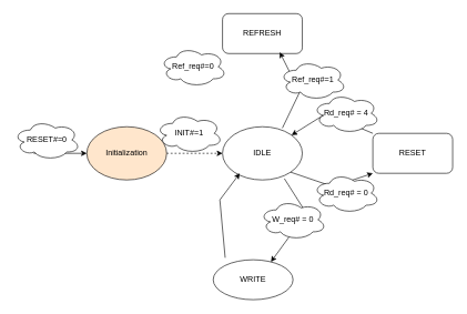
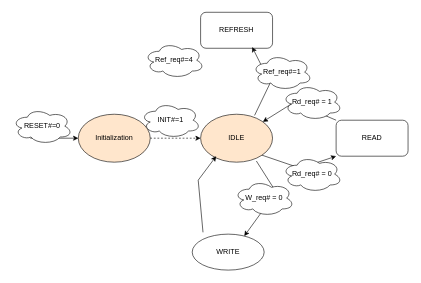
- <mxCell id="19" value="Ref_req#=0" style="ellipse;shape=cloud;whiteSpace=wrap;html=1;" vertex="1" parent="1"><mxGeometry x="240" y="70" width="100" height="60" as="geometry" /></mxCell>
+ <mxCell id="19" value="Ref_req#=4" style="ellipse;shape=cloud;whiteSpace=wrap;html=1;" vertex="1" parent="1"><mxGeometry x="240" y="70" width="100" height="60" as="geometry" /></mxCell>
- <mxCell id="8" value="Rd_req# = 4" style="ellipse;shape=cloud;whiteSpace=wrap;html=1;" vertex="1" parent="1"><mxGeometry x="470" y="140" width="100" height="60" as="geometry" /></mxCell>
+ <mxCell id="8" value="Rd_req# = 1" style="ellipse;shape=cloud;whiteSpace=wrap;html=1;" vertex="1" parent="1"><mxGeometry x="470" y="140" width="100" height="60" as="geometry" /></mxCell>
- <mxCell id="4" value="IDLE" style="ellipse;whiteSpace=wrap;html=1;" vertex="1" parent="1"><mxGeometry x="334" y="190" width="120" height="80" as="geometry" /></mxCell>
+ <mxCell id="4" value="IDLE" style="ellipse;whiteSpace=wrap;html=1;fillColor=#ffe6cc;" vertex="1" parent="1"><mxGeometry x="334" y="190" width="120" height="80" as="geometry" /></mxCell>
- <mxCell id="5" value="RESET" style="rounded=1;whiteSpace=wrap;html=1;" vertex="1" parent="1"><mxGeometry x="560" y="200" width="120" height="60" as="geometry" /></mxCell>
+ <mxCell id="5" value="READ" style="rounded=1;whiteSpace=wrap;html=1;" vertex="1" parent="1"><mxGeometry x="560" y="200" width="120" height="60" as="geometry" /></mxCell>
